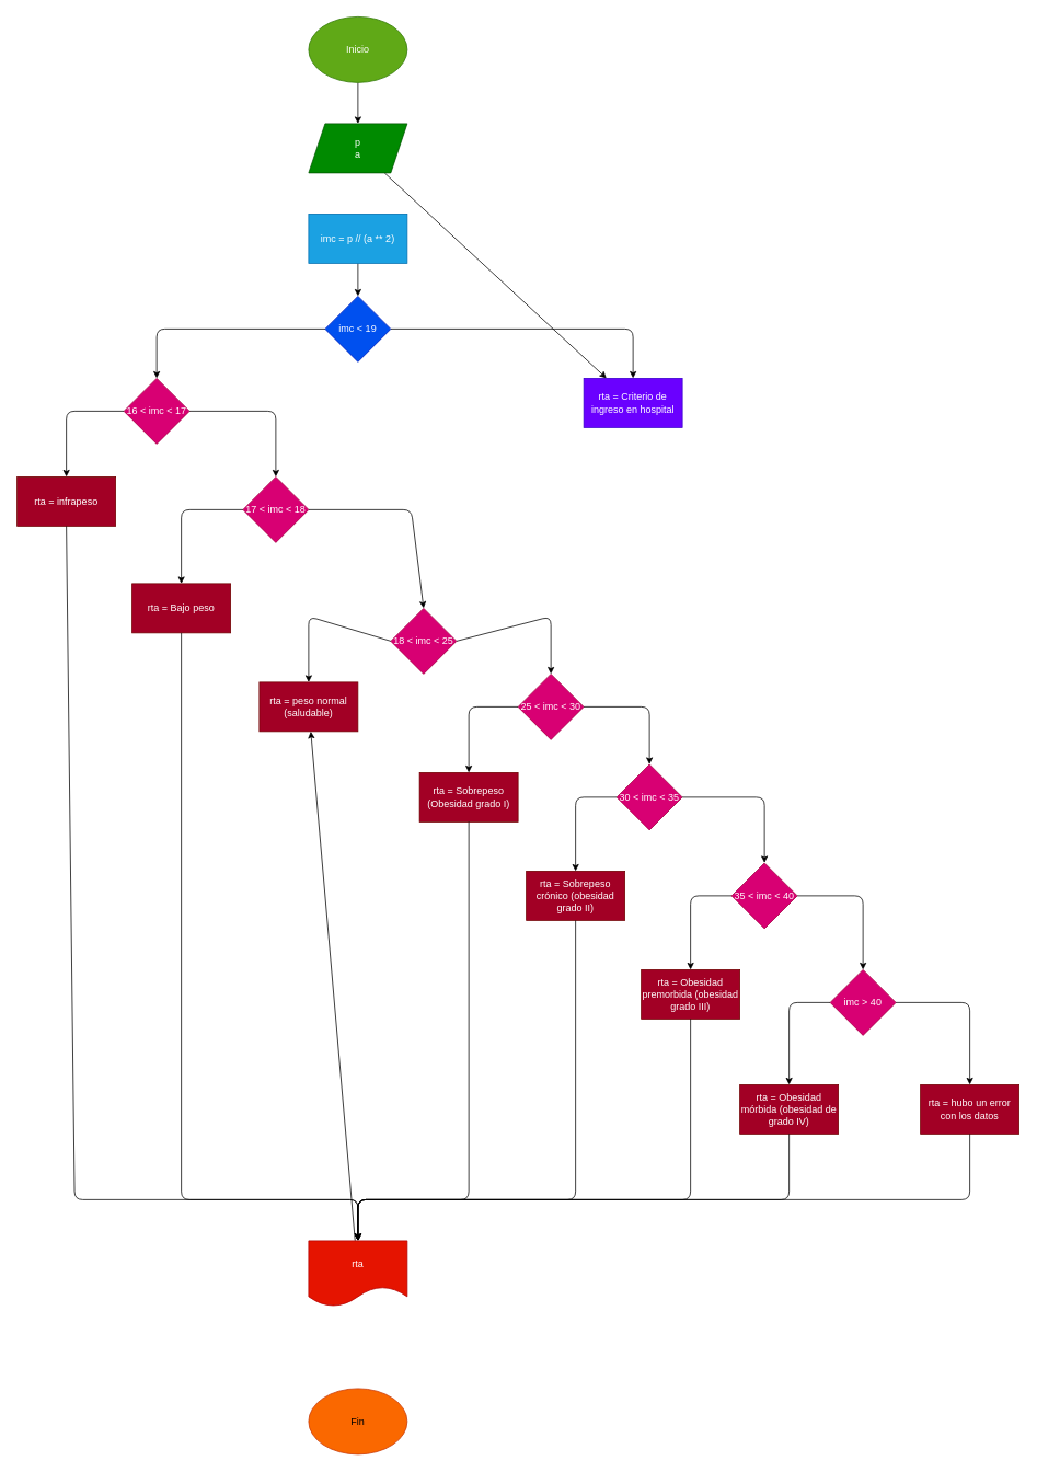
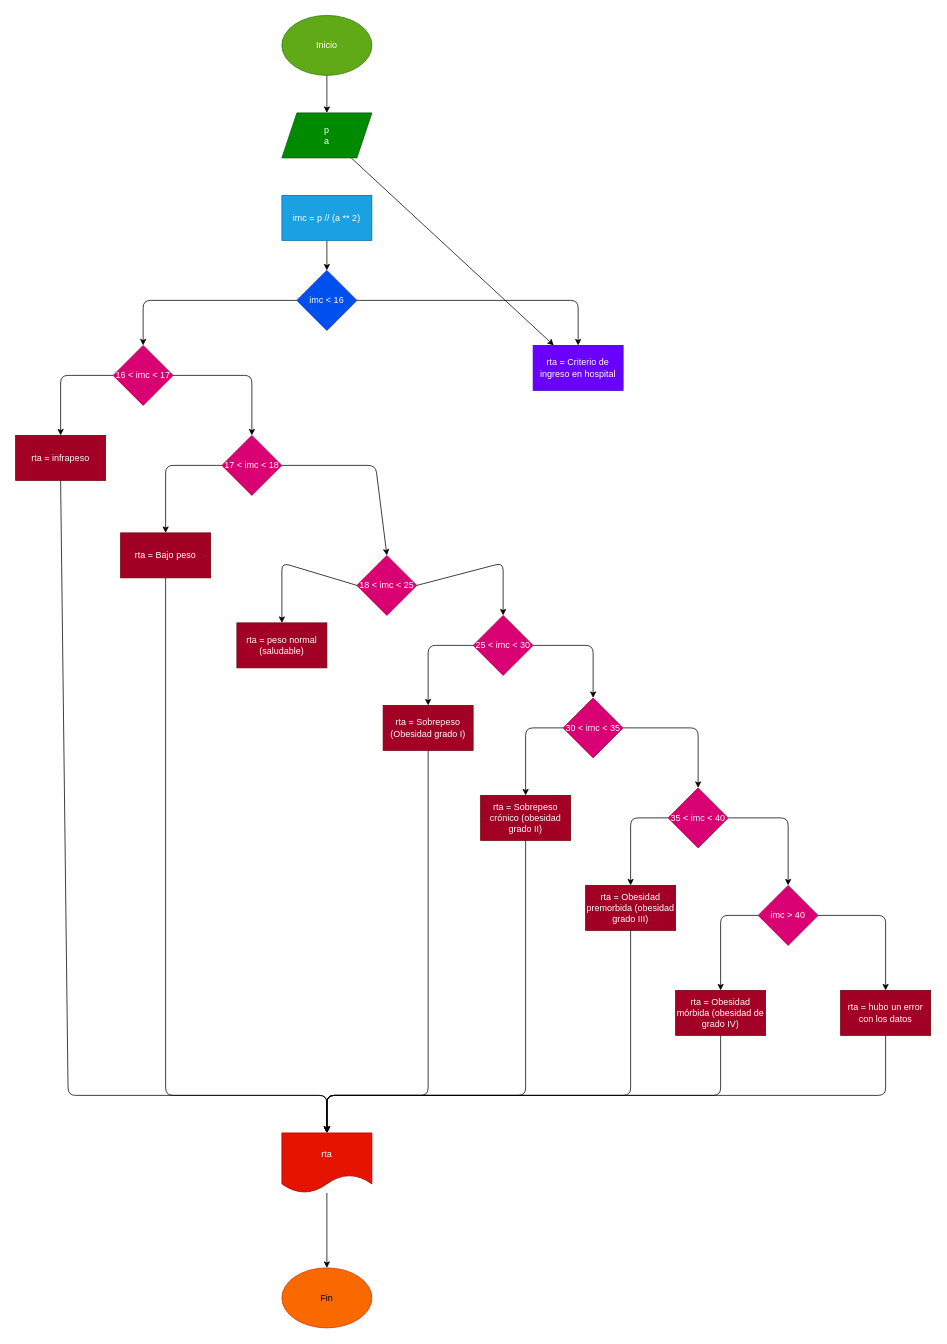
- <mxCell id="6" value="imc &amp;lt; 19" style="rhombus;whiteSpace=wrap;html=1;fillColor=#0050ef;fontColor=#ffffff;strokeColor=#001DBC;" parent="1" vertex="1"><mxGeometry x="395" y="360" width="80" height="80" as="geometry" /></mxCell>
+ <mxCell id="6" value="imc &amp;lt; 16" style="rhombus;whiteSpace=wrap;html=1;fillColor=#0050ef;fontColor=#ffffff;strokeColor=#001DBC;" parent="1" vertex="1"><mxGeometry x="395" y="360" width="80" height="80" as="geometry" /></mxCell>
- <mxCell id="25" value="" style="edgeStyle=none;html=1;" parent="1" source="26" target="16" edge="1"><mxGeometry relative="1" as="geometry" /></mxCell>
+ <mxCell id="25" value="" style="edgeStyle=none;html=1;" parent="1" source="26" target="27" edge="1"><mxGeometry relative="1" as="geometry" /></mxCell>
